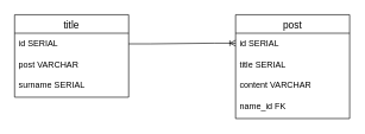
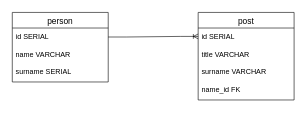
- <mxCell id="7" value="title" style="swimlane;fontStyle=0;childLayout=stackLayout;horizontal=1;startSize=26;horizontalStack=0;resizeParent=1;resizeParentMax=0;resizeLast=0;collapsible=1;marginBottom=0;align=center;fontSize=14;" vertex="1" parent="1"><mxGeometry x="20" y="20" width="160" height="116" as="geometry" /></mxCell>
+ <mxCell id="7" value="person" style="swimlane;fontStyle=0;childLayout=stackLayout;horizontal=1;startSize=26;horizontalStack=0;resizeParent=1;resizeParentMax=0;resizeLast=0;collapsible=1;marginBottom=0;align=center;fontSize=14;" vertex="1" parent="1"><mxGeometry x="20" y="20" width="160" height="116" as="geometry" /></mxCell>
- <mxCell id="9" value="post VARCHAR" style="text;strokeColor=none;fillColor=none;spacingLeft=4;spacingRight=4;overflow=hidden;rotatable=0;points=[[0,0.5],[1,0.5]];portConstraint=eastwest;fontSize=12;whiteSpace=wrap;html=1;" vertex="1" parent="7"><mxGeometry y="56" width="160" height="30" as="geometry" /></mxCell>
+ <mxCell id="9" value="name VARCHAR" style="text;strokeColor=none;fillColor=none;spacingLeft=4;spacingRight=4;overflow=hidden;rotatable=0;points=[[0,0.5],[1,0.5]];portConstraint=eastwest;fontSize=12;whiteSpace=wrap;html=1;" vertex="1" parent="7"><mxGeometry y="56" width="160" height="30" as="geometry" /></mxCell>
- <mxCell id="4" value="title SERIAL" style="text;strokeColor=none;fillColor=none;spacingLeft=4;spacingRight=4;overflow=hidden;rotatable=0;points=[[0,0.5],[1,0.5]];portConstraint=eastwest;fontSize=12;whiteSpace=wrap;html=1;" vertex="1" parent="2"><mxGeometry y="56" width="160" height="30" as="geometry" /></mxCell>
+ <mxCell id="4" value="title VARCHAR" style="text;strokeColor=none;fillColor=none;spacingLeft=4;spacingRight=4;overflow=hidden;rotatable=0;points=[[0,0.5],[1,0.5]];portConstraint=eastwest;fontSize=12;whiteSpace=wrap;html=1;" vertex="1" parent="2"><mxGeometry y="56" width="160" height="30" as="geometry" /></mxCell>
- <mxCell id="5" value="content VARCHAR" style="text;strokeColor=none;fillColor=none;spacingLeft=4;spacingRight=4;overflow=hidden;rotatable=0;points=[[0,0.5],[1,0.5]];portConstraint=eastwest;fontSize=12;whiteSpace=wrap;html=1;" vertex="1" parent="2"><mxGeometry y="86" width="160" height="30" as="geometry" /></mxCell>
+ <mxCell id="5" value="surname VARCHAR" style="text;strokeColor=none;fillColor=none;spacingLeft=4;spacingRight=4;overflow=hidden;rotatable=0;points=[[0,0.5],[1,0.5]];portConstraint=eastwest;fontSize=12;whiteSpace=wrap;html=1;" vertex="1" parent="2"><mxGeometry y="86" width="160" height="30" as="geometry" /></mxCell>
